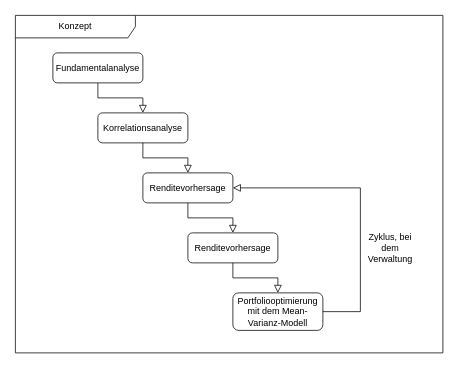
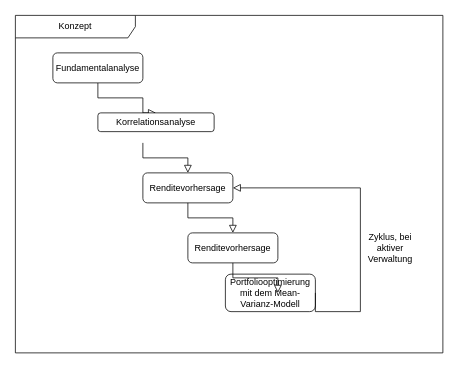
- <mxCell id="5" value="Korrelationsanalyse" style="rounded=1;whiteSpace=wrap;html=1;fontSize=12;glass=0;strokeWidth=1;shadow=0;" parent="4" vertex="1"><mxGeometry x="110" y="130" width="120" height="40" as="geometry" /></mxCell>
+ <mxCell id="5" value="Korrelationsanalyse" style="rounded=1;whiteSpace=wrap;html=1;fontSize=12;glass=0;strokeWidth=1;shadow=0;" parent="4" vertex="1"><mxGeometry x="110" y="130" width="155" height="25" as="geometry" /></mxCell>
- <mxCell id="13" value="Zyklus, bei dem Verwaltung" style="text;html=1;align=center;verticalAlign=middle;whiteSpace=wrap;rounded=0;" vertex="1" parent="4"><mxGeometry x="470" y="295" width="60" height="30" as="geometry" /></mxCell>
+ <mxCell id="13" value="Zyklus, bei aktiver Verwaltung" style="text;html=1;align=center;verticalAlign=middle;whiteSpace=wrap;rounded=0;" vertex="1" parent="4"><mxGeometry x="470" y="295" width="60" height="30" as="geometry" /></mxCell>
- <mxCell id="10" value="Portfoliooptimierung mit dem Mean-Varianz-Modell" style="rounded=1;whiteSpace=wrap;html=1;fontSize=12;glass=0;strokeWidth=1;shadow=0;" vertex="1" parent="4"><mxGeometry x="290" y="370" width="120" height="50" as="geometry" /></mxCell>
+ <mxCell id="10" value="Portfoliooptimierung mit dem Mean-Varianz-Modell" style="rounded=1;whiteSpace=wrap;html=1;fontSize=12;glass=0;strokeWidth=1;shadow=0;" vertex="1" parent="4"><mxGeometry x="280" y="345" width="120" height="50" as="geometry" /></mxCell>
